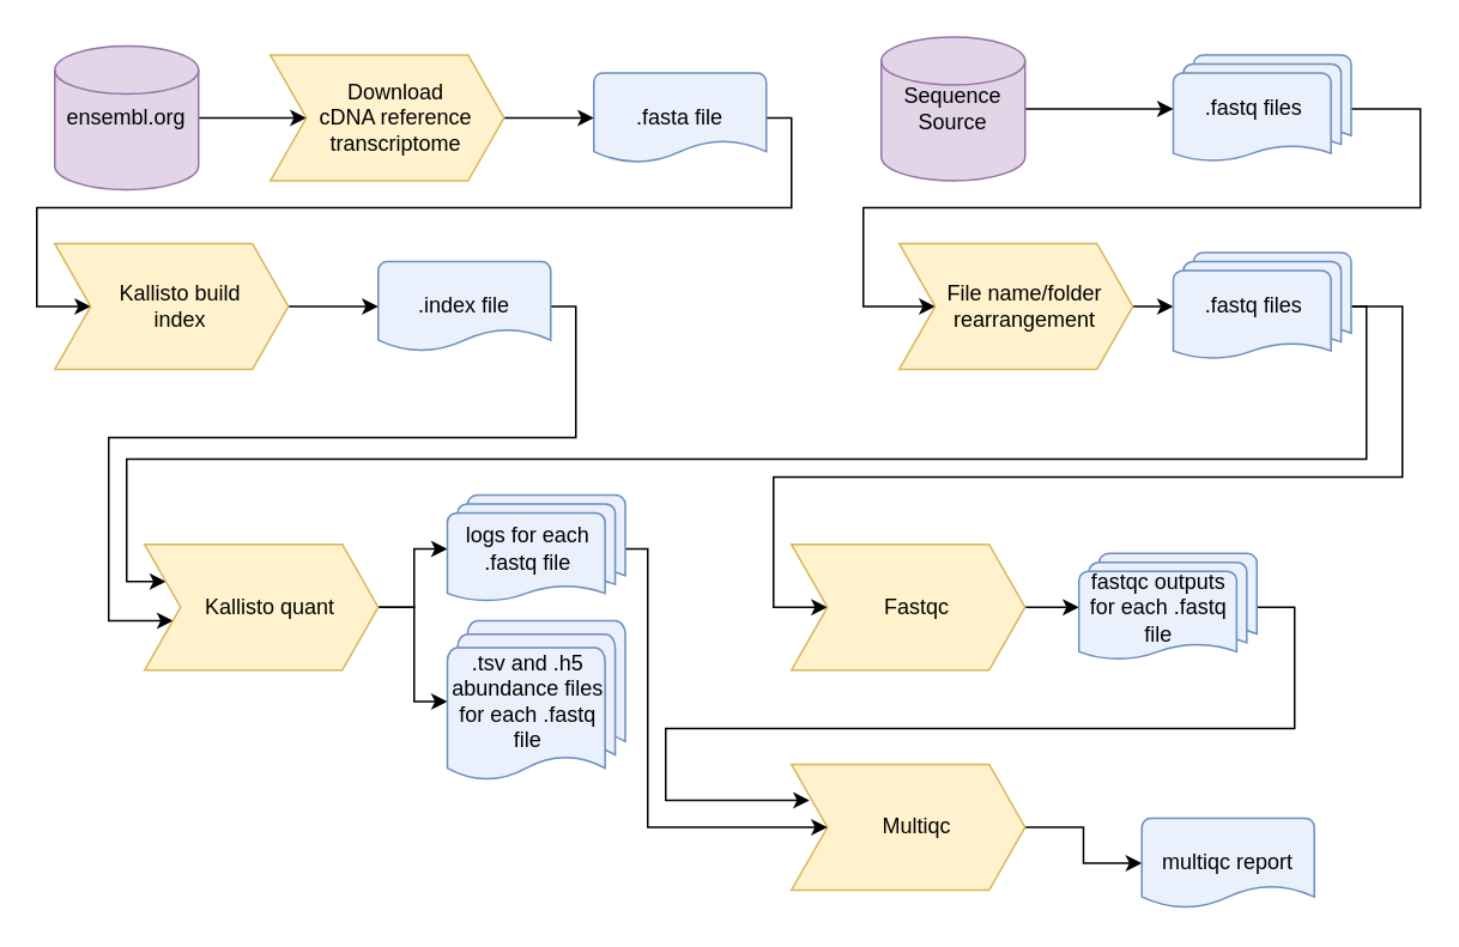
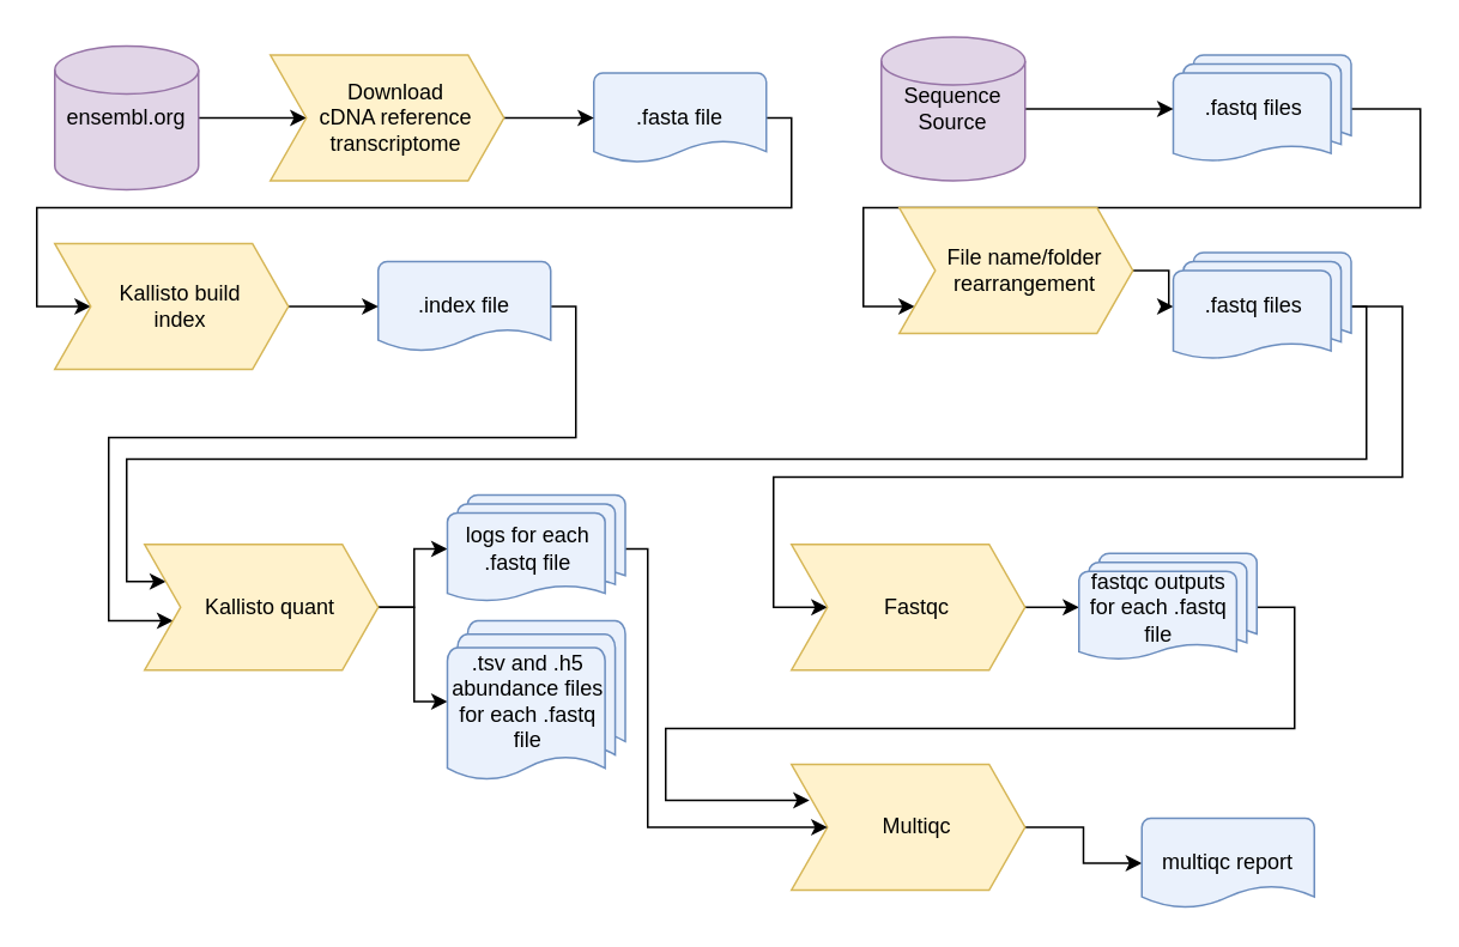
- <mxCell id="17" value="File name/folder rearrangement" style="shape=step;perimeter=stepPerimeter;whiteSpace=wrap;html=1;fixedSize=1;spacingLeft=25;spacingRight=15;align=center;strokeWidth=1;fillColor=#fff2cc;strokeColor=#d6b656;" parent="1" vertex="1"><mxGeometry x="500" y="135" width="130" height="70" as="geometry" /></mxCell>
+ <mxCell id="17" value="File name/folder rearrangement" style="shape=step;perimeter=stepPerimeter;whiteSpace=wrap;html=1;fixedSize=1;spacingLeft=25;spacingRight=15;align=center;strokeWidth=1;fillColor=#fff2cc;strokeColor=#d6b656;" parent="1" vertex="1"><mxGeometry x="500" y="115" width="130" height="70" as="geometry" /></mxCell>
